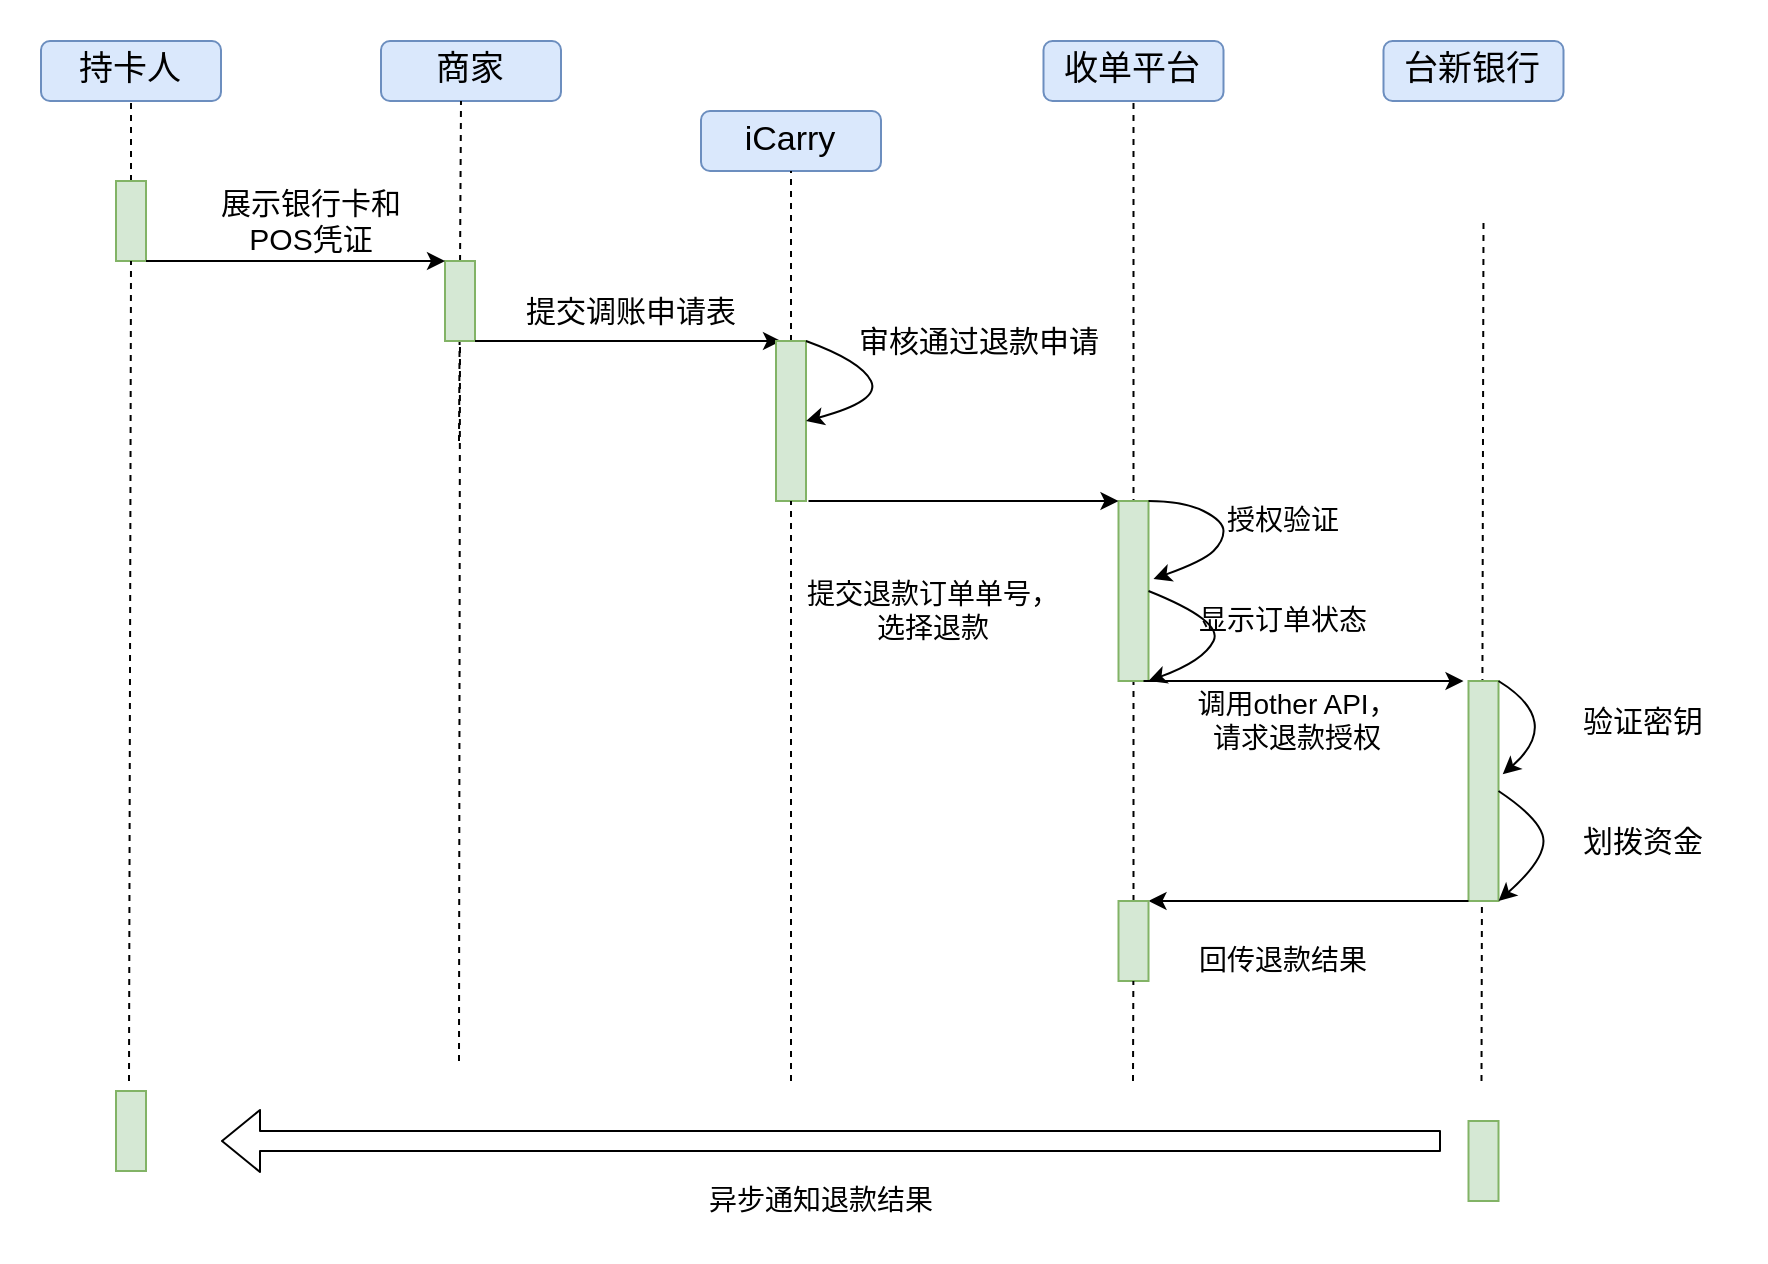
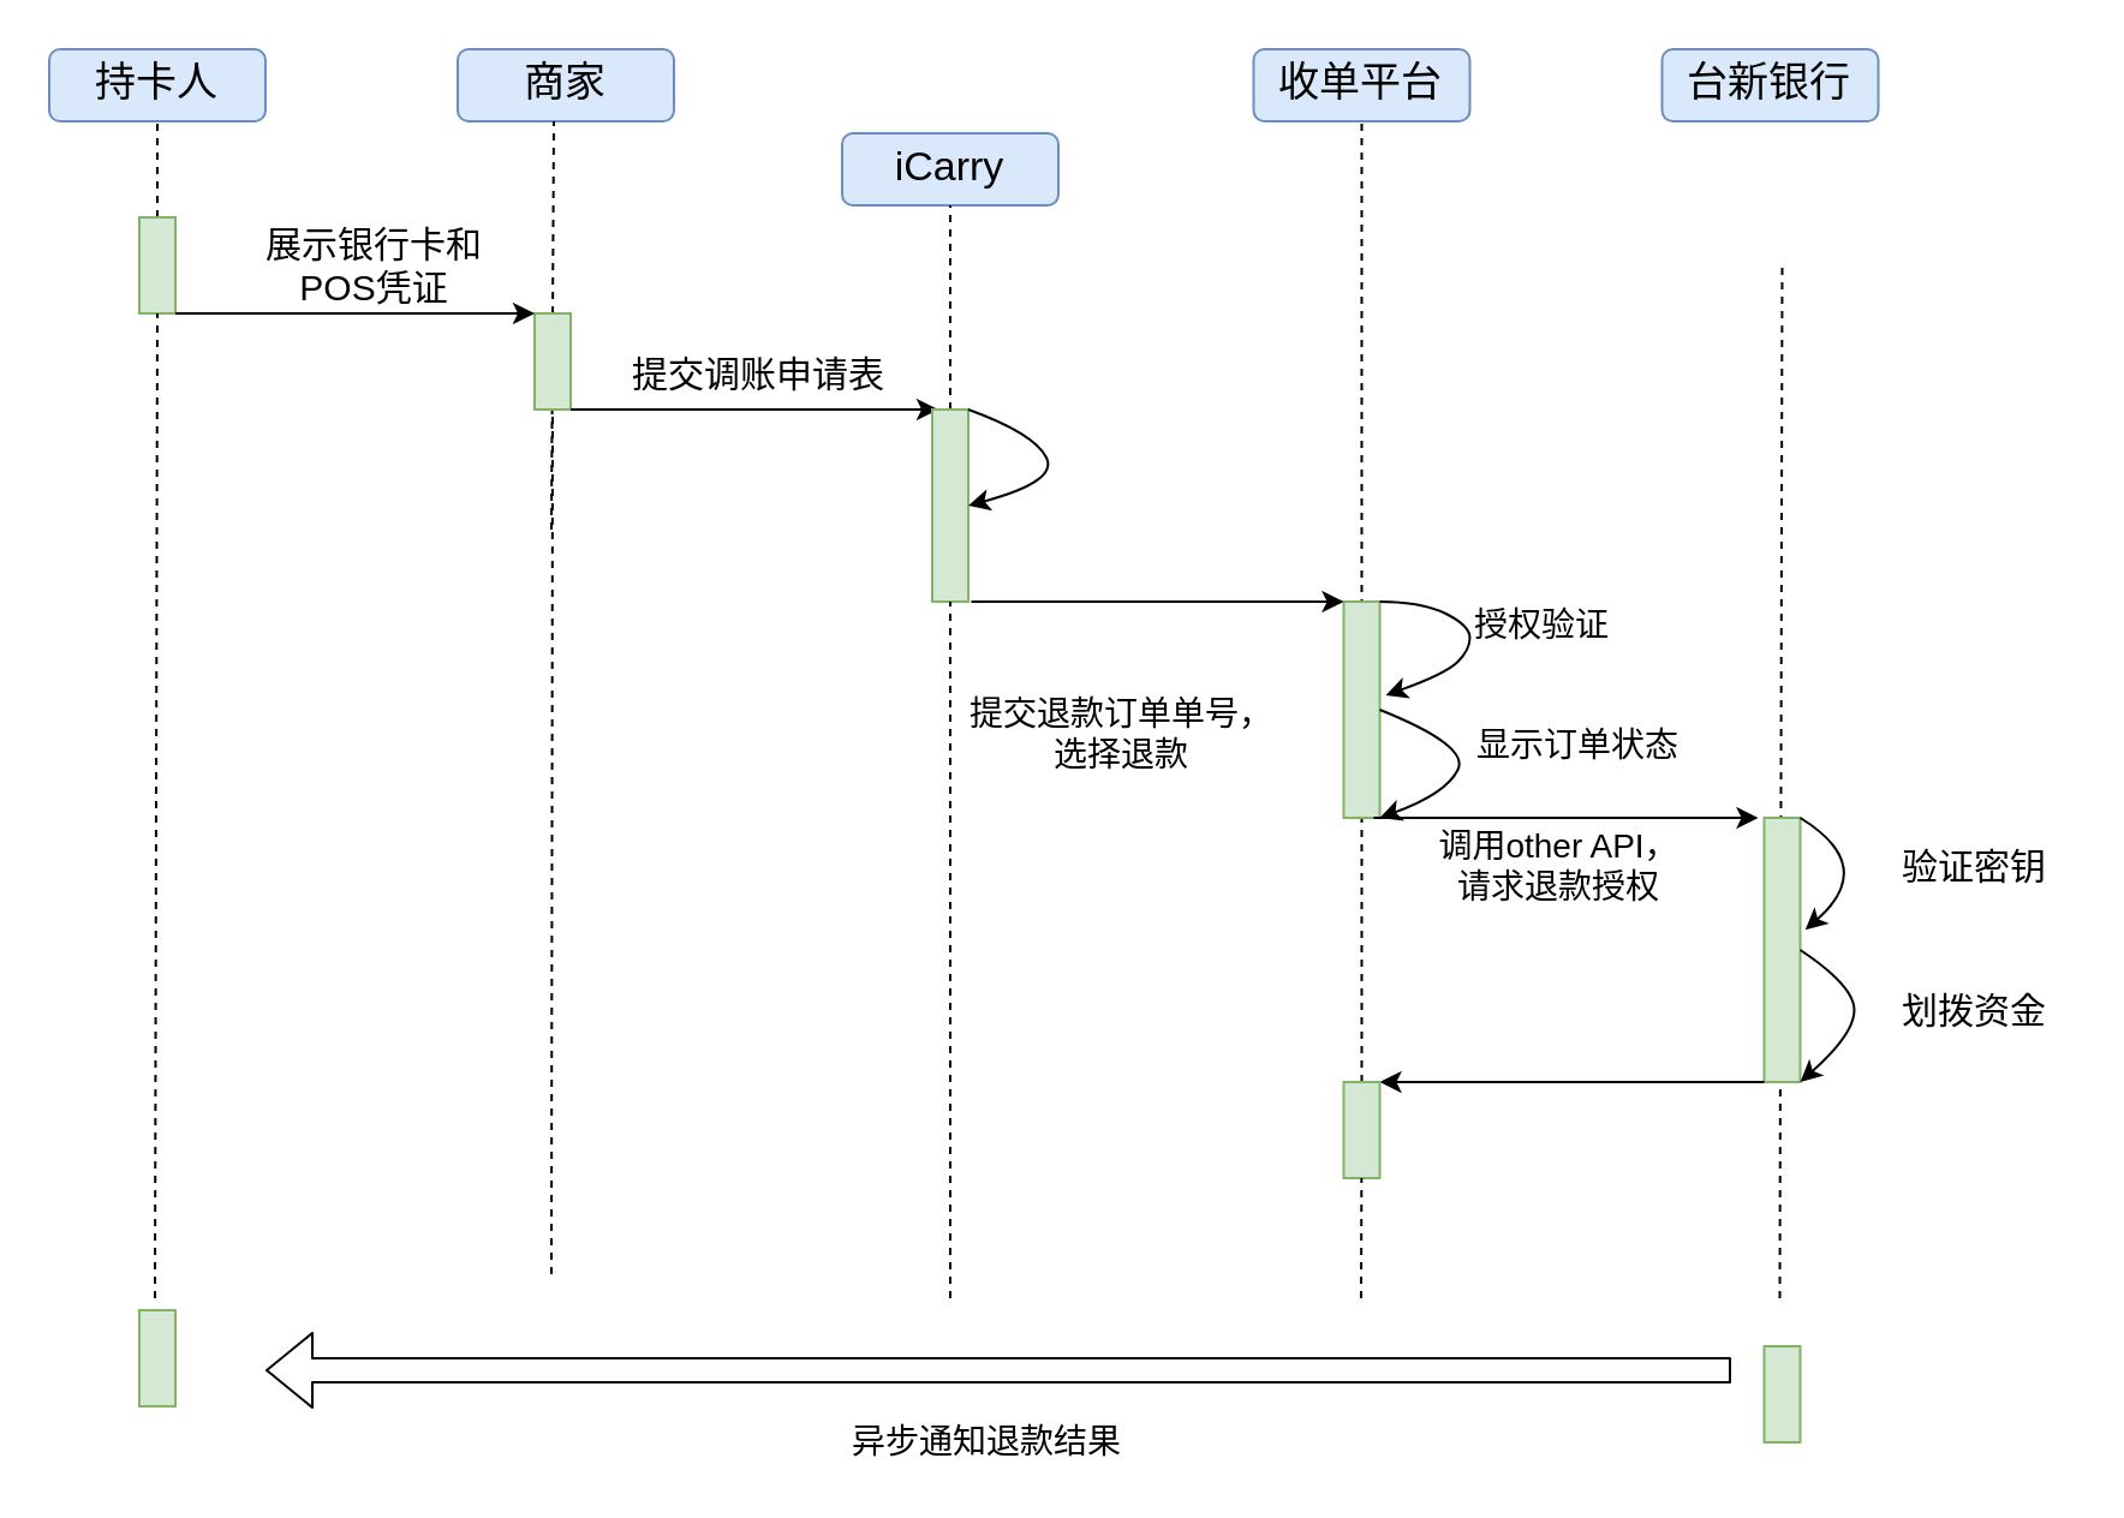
- <mxCell id="39" value="审核通过退款申请" style="text;html=1;align=center;verticalAlign=middle;resizable=0;points=[];autosize=1;fontSize=15;" vertex="1" parent="1"><mxGeometry x="418.75" y="160" width="140" height="20" as="geometry" /></mxCell>
- <mxCell id="21" value="显示订单状态" style="text;html=1;align=center;verticalAlign=middle;resizable=0;points=[];autosize=1;fontSize=14;" vertex="1" parent="1"><mxGeometry x="591.25" y="300" width="100" height="20" as="geometry" /></mxCell>
+ <mxCell id="21" value="显示订单状态" style="text;html=1;align=center;verticalAlign=middle;resizable=0;points=[];autosize=1;fontSize=14;" vertex="1" parent="1"><mxGeometry x="606.25" y="300" width="100" height="20" as="geometry" /></mxCell>
- <mxCell id="28" value="回传退款结果" style="text;html=1;align=center;verticalAlign=middle;resizable=0;points=[];autosize=1;fontSize=14;" vertex="1" parent="1"><mxGeometry x="591.25" y="470" width="100" height="20" as="geometry" /></mxCell>
